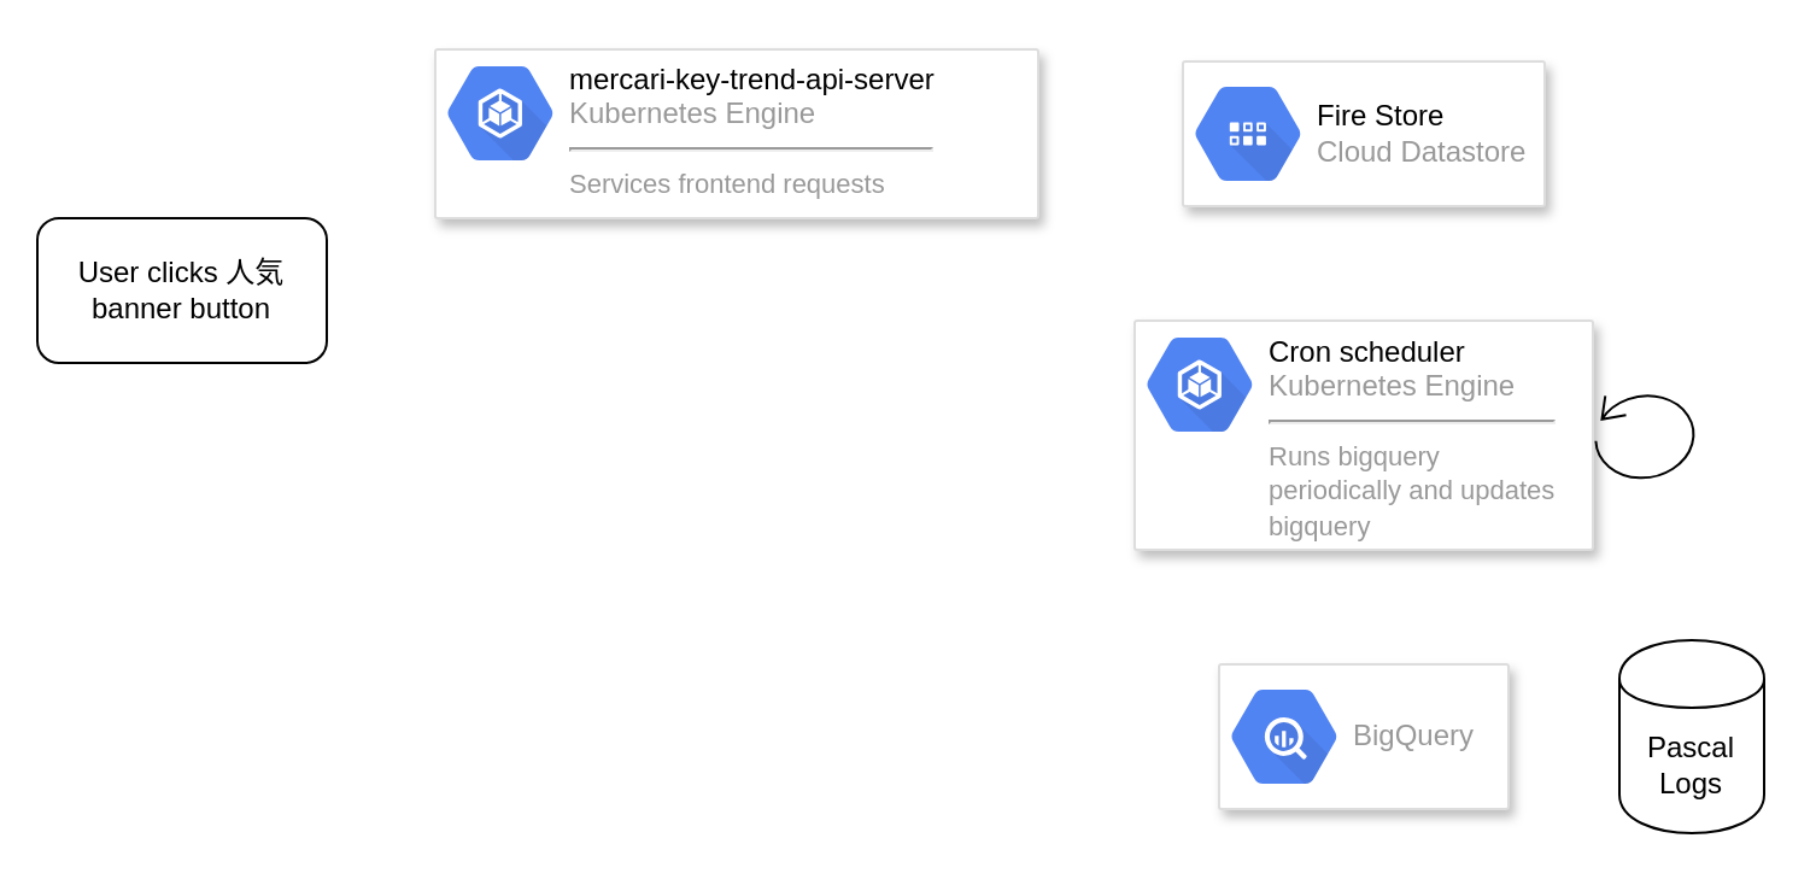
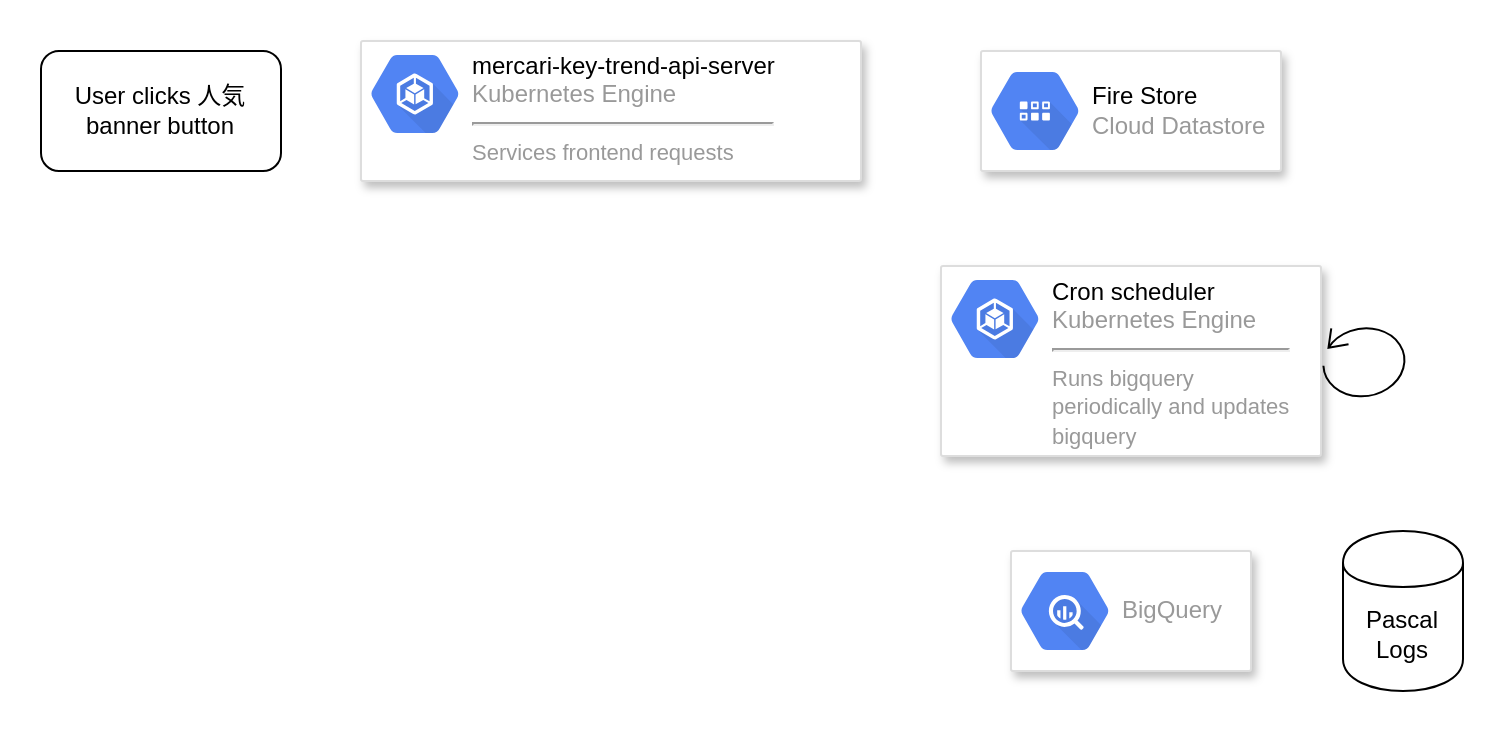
- <mxCell id="7" value="User clicks 人気 banner button" style="rounded=1;whiteSpace=wrap;html=1;" vertex="1" parent="1"><mxGeometry x="15" y="90" width="120" height="60" as="geometry" /></mxCell>
+ <mxCell id="7" value="User clicks 人気 banner button" style="rounded=1;whiteSpace=wrap;html=1;" vertex="1" parent="1"><mxGeometry x="20" y="25" width="120" height="60" as="geometry" /></mxCell>
